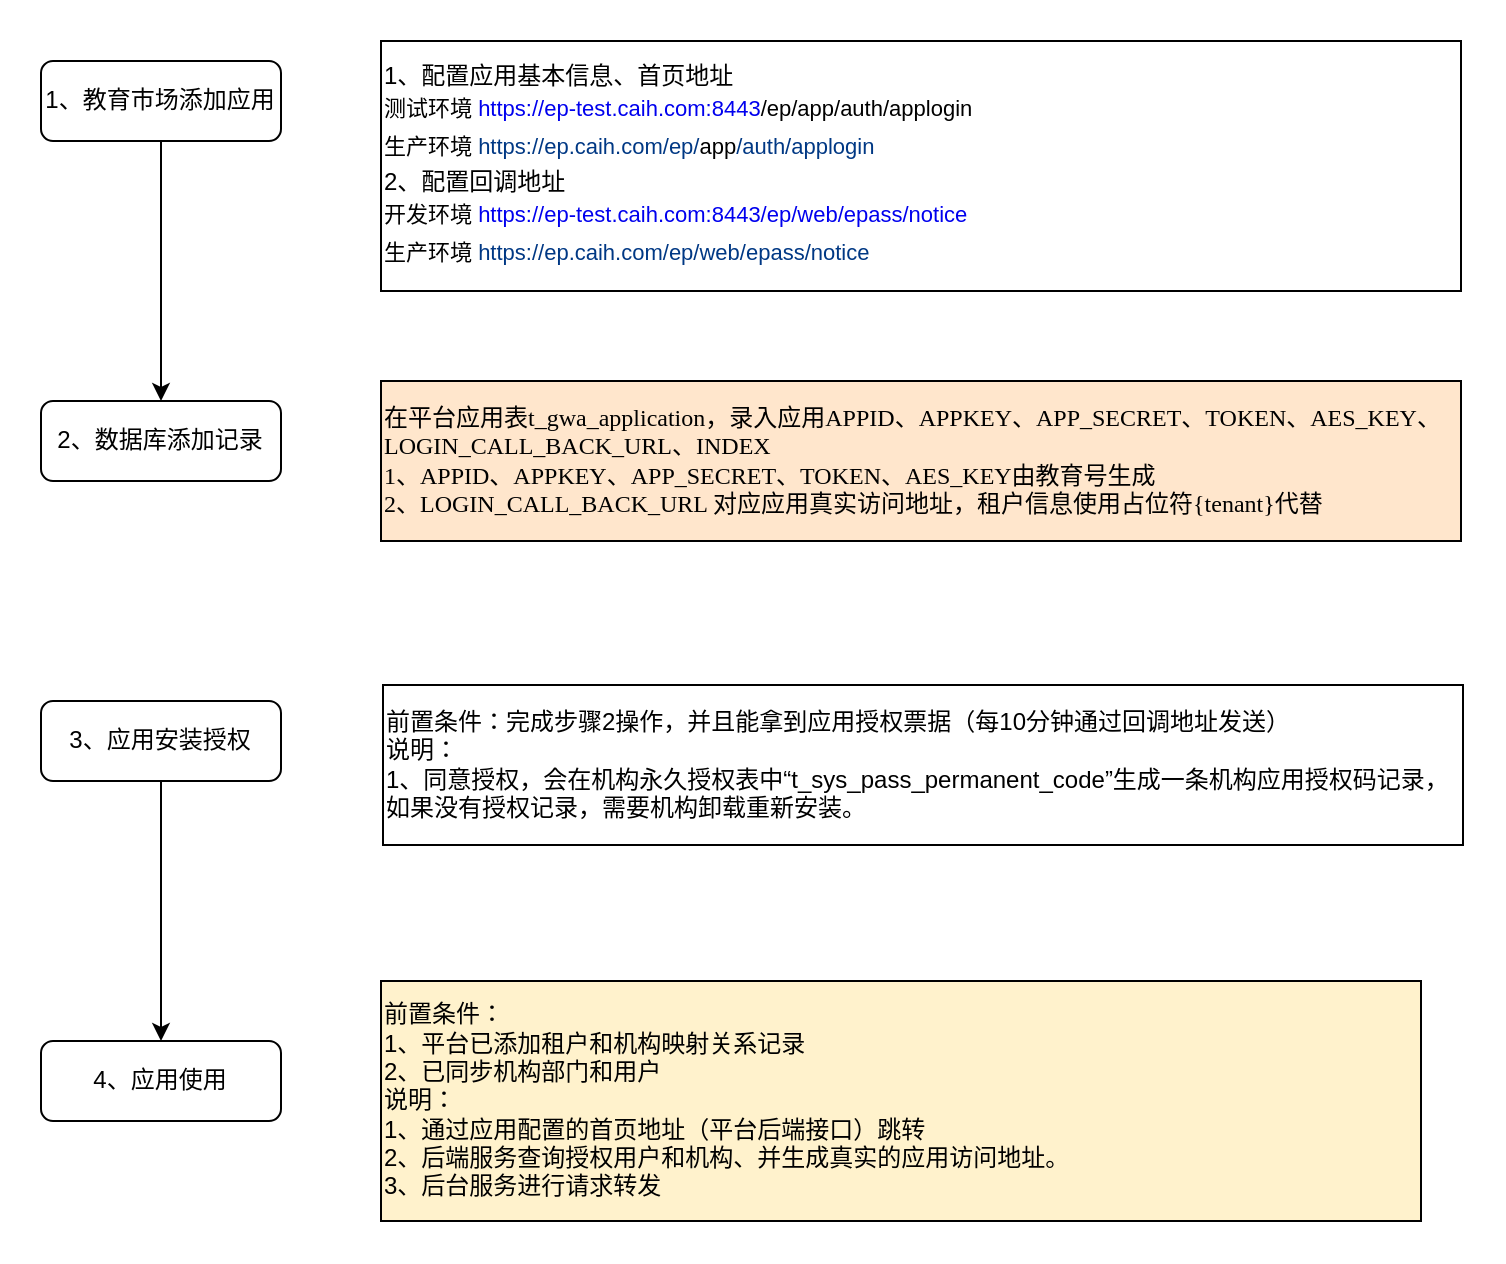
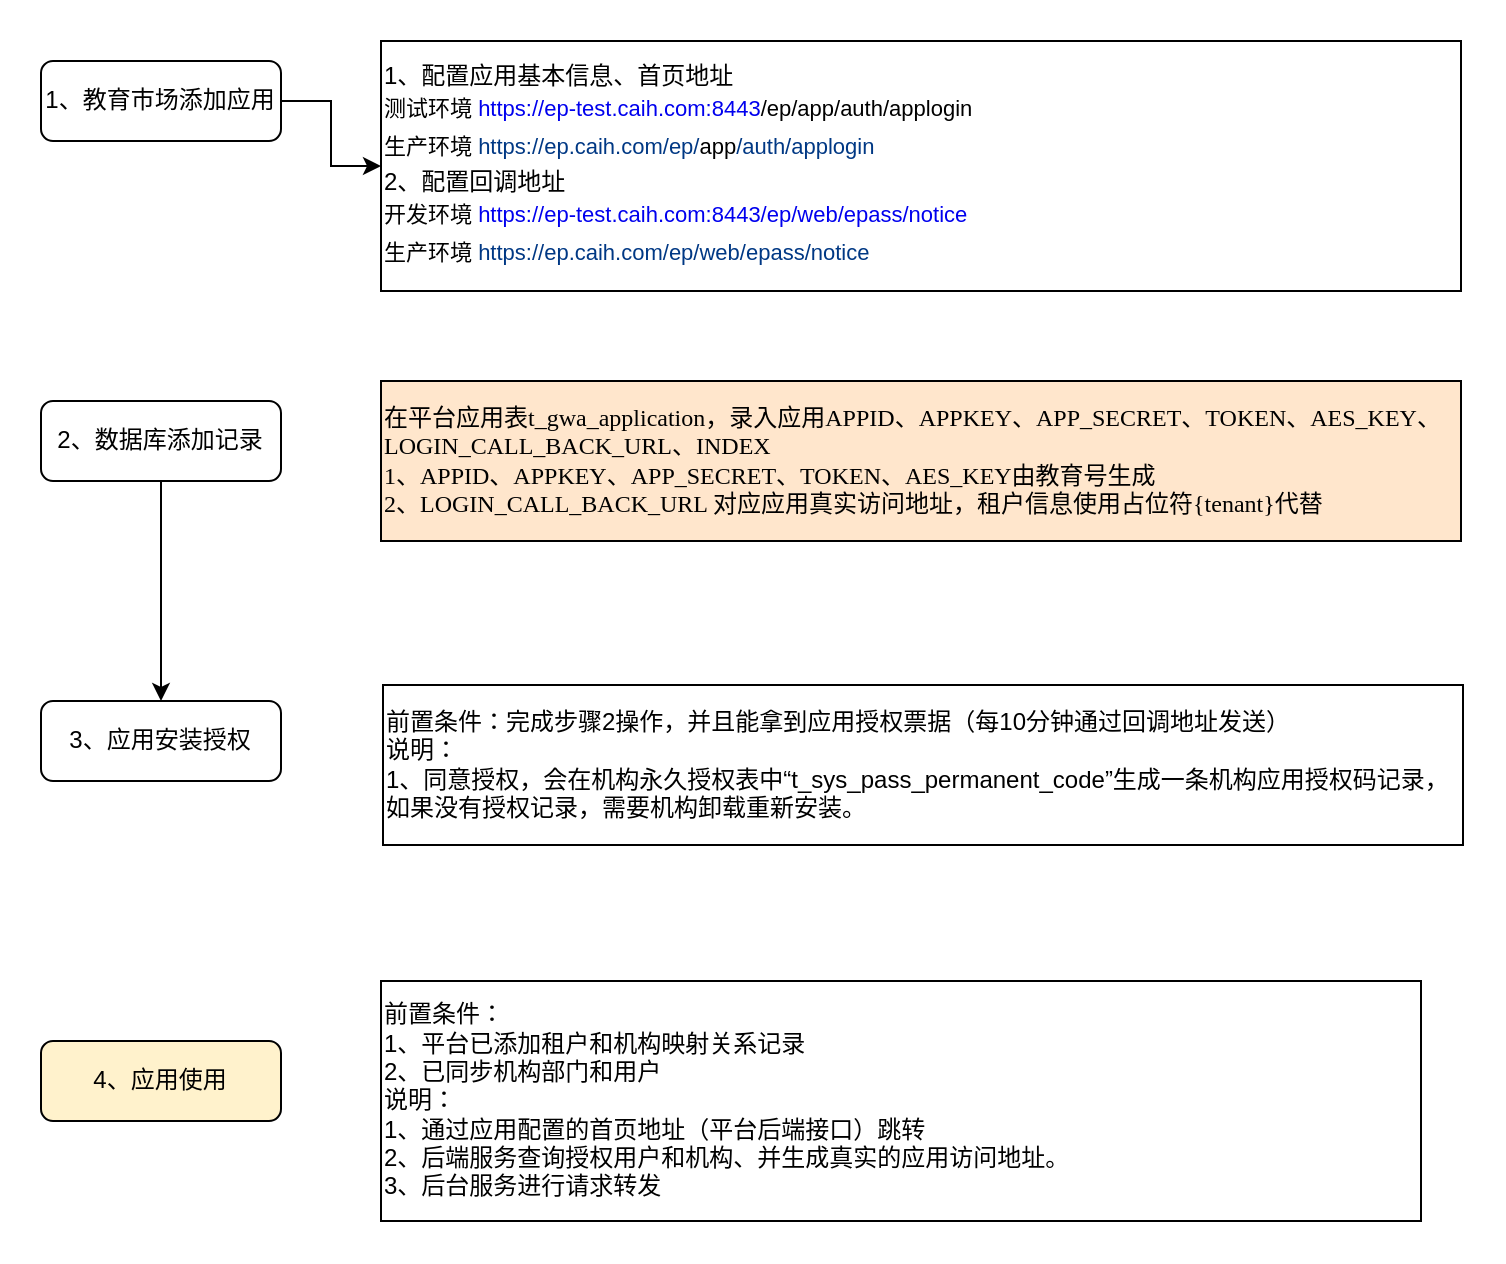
- <mxCell id="2" style="edgeStyle=orthogonalEdgeStyle;rounded=0;orthogonalLoop=1;jettySize=auto;html=1;" edge="1" parent="1" source="3" target="5"><mxGeometry relative="1" as="geometry" /></mxCell>
+ <mxCell id="2" style="edgeStyle=orthogonalEdgeStyle;rounded=0;orthogonalLoop=1;jettySize=auto;html=1;" edge="1" parent="1" source="3" target="9"><mxGeometry relative="1" as="geometry" /></mxCell>
+ <mxCell id="4" style="edgeStyle=orthogonalEdgeStyle;rounded=0;orthogonalLoop=1;jettySize=auto;html=1;entryX=0.5;entryY=0;entryDx=0;entryDy=0;" edge="1" parent="1" source="5" target="7"><mxGeometry relative="1" as="geometry" /></mxCell>
- <mxCell id="6" style="edgeStyle=orthogonalEdgeStyle;rounded=0;orthogonalLoop=1;jettySize=auto;html=1;" edge="1" parent="1" source="7" target="8"><mxGeometry relative="1" as="geometry" /></mxCell>
- <mxCell id="8" value="4、应用使用" style="rounded=1;whiteSpace=wrap;html=1;fontSize=12;glass=0;strokeWidth=1;shadow=0;" vertex="1" parent="1"><mxGeometry x="20" y="520" width="120" height="40" as="geometry" /></mxCell>
+ <mxCell id="8" value="4、应用使用" style="rounded=1;whiteSpace=wrap;html=1;fontSize=12;glass=0;strokeWidth=1;shadow=0;fillColor=#fff2cc;" vertex="1" parent="1"><mxGeometry x="20" y="520" width="120" height="40" as="geometry" /></mxCell>
- <mxCell id="12" value="前置条件：&lt;br&gt;1、平台已添加租户和机构映射关系记录&lt;br&gt;2、已同步机构部门和用户&lt;br&gt;说明：&lt;br&gt;1、通过应用配置的首页地址（平台后端接口）跳转&lt;br&gt;2、后端服务查询授权用户和机构、并生成真实的应用访问地址。&lt;br&gt;3、后台服务进行请求转发" style="whiteSpace=wrap;html=1;align=left;treeFolding=1;treeMoving=1;newEdgeStyle={&quot;edgeStyle&quot;:&quot;elbowEdgeStyle&quot;,&quot;startArrow&quot;:&quot;none&quot;,&quot;endArrow&quot;:&quot;none&quot;};fillColor=#fff2cc;" vertex="1" parent="1"><mxGeometry x="190" y="490" width="520" height="120" as="geometry" /></mxCell>
+ <mxCell id="12" value="前置条件：&lt;br&gt;1、平台已添加租户和机构映射关系记录&lt;br&gt;2、已同步机构部门和用户&lt;br&gt;说明：&lt;br&gt;1、通过应用配置的首页地址（平台后端接口）跳转&lt;br&gt;2、后端服务查询授权用户和机构、并生成真实的应用访问地址。&lt;br&gt;3、后台服务进行请求转发" style="whiteSpace=wrap;html=1;align=left;treeFolding=1;treeMoving=1;newEdgeStyle={&quot;edgeStyle&quot;:&quot;elbowEdgeStyle&quot;,&quot;startArrow&quot;:&quot;none&quot;,&quot;endArrow&quot;:&quot;none&quot;};" vertex="1" parent="1"><mxGeometry x="190" y="490" width="520" height="120" as="geometry" /></mxCell>
